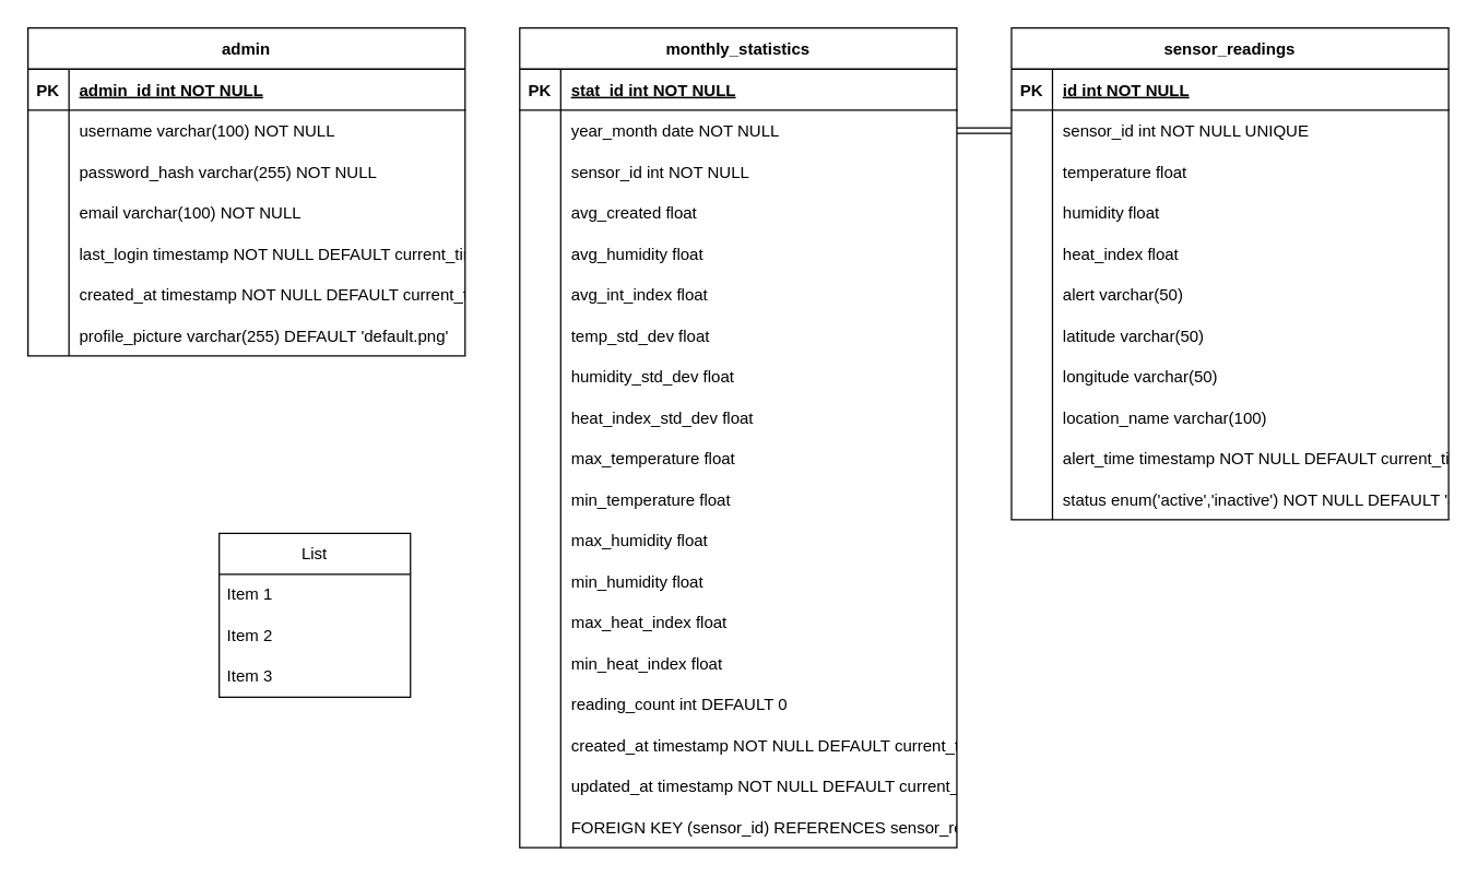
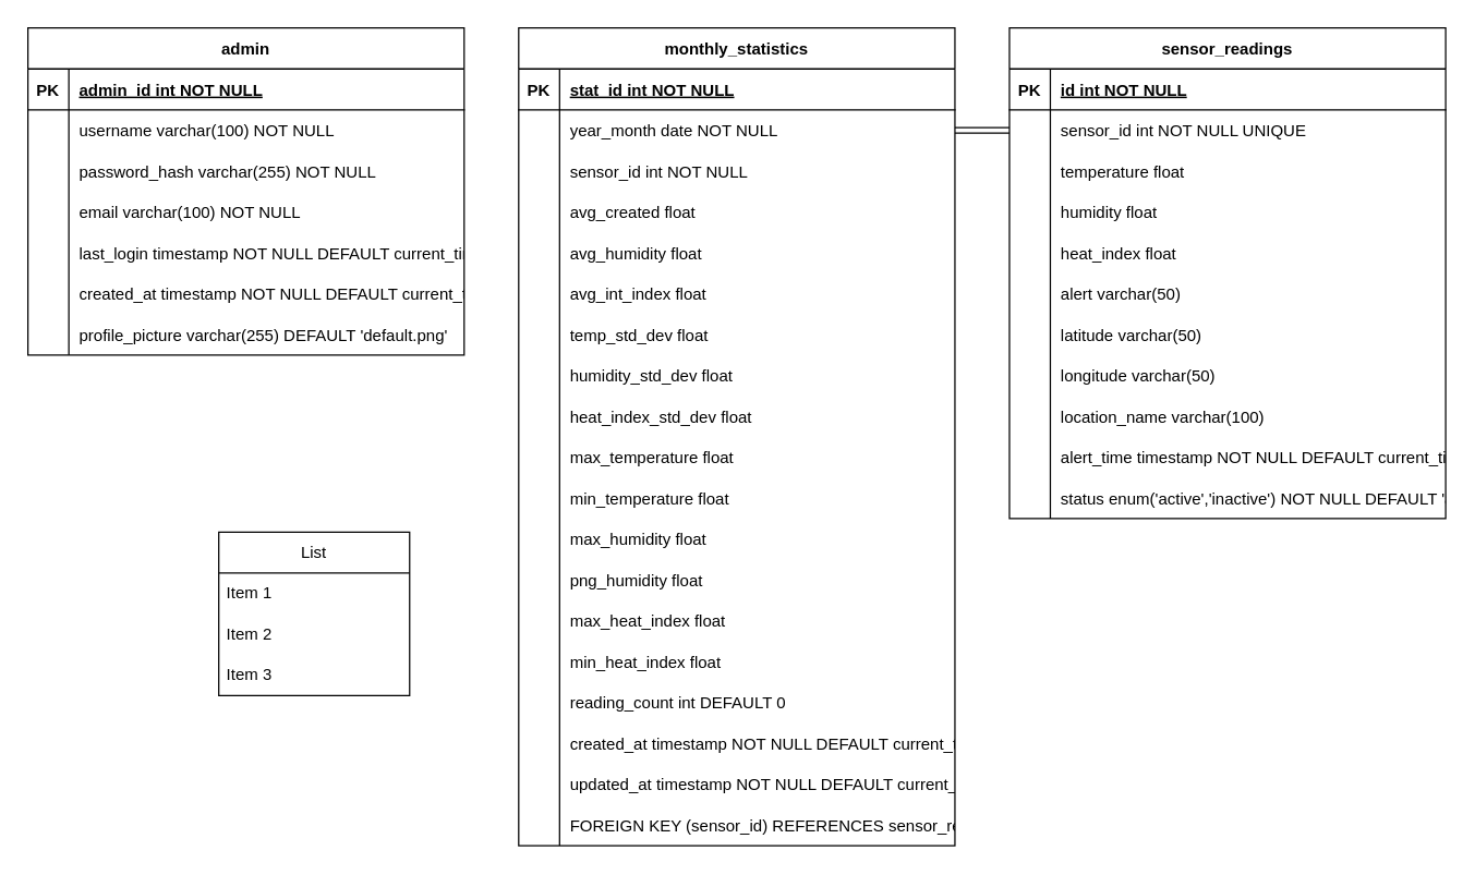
- <mxCell id="63" value="min_humidity float" style="shape=partialRectangle;overflow=hidden;connectable=0;fillColor=none;align=left;strokeColor=inherit;top=0;left=0;bottom=0;right=0;spacingLeft=6;" parent="61" vertex="1"><mxGeometry x="30" width="290" height="30" as="geometry"><mxRectangle width="290" height="30" as="alternateBounds" /></mxGeometry></mxCell>
+ <mxCell id="63" value="png_humidity float" style="shape=partialRectangle;overflow=hidden;connectable=0;fillColor=none;align=left;strokeColor=inherit;top=0;left=0;bottom=0;right=0;spacingLeft=6;" parent="61" vertex="1"><mxGeometry x="30" width="290" height="30" as="geometry"><mxRectangle width="290" height="30" as="alternateBounds" /></mxGeometry></mxCell>
